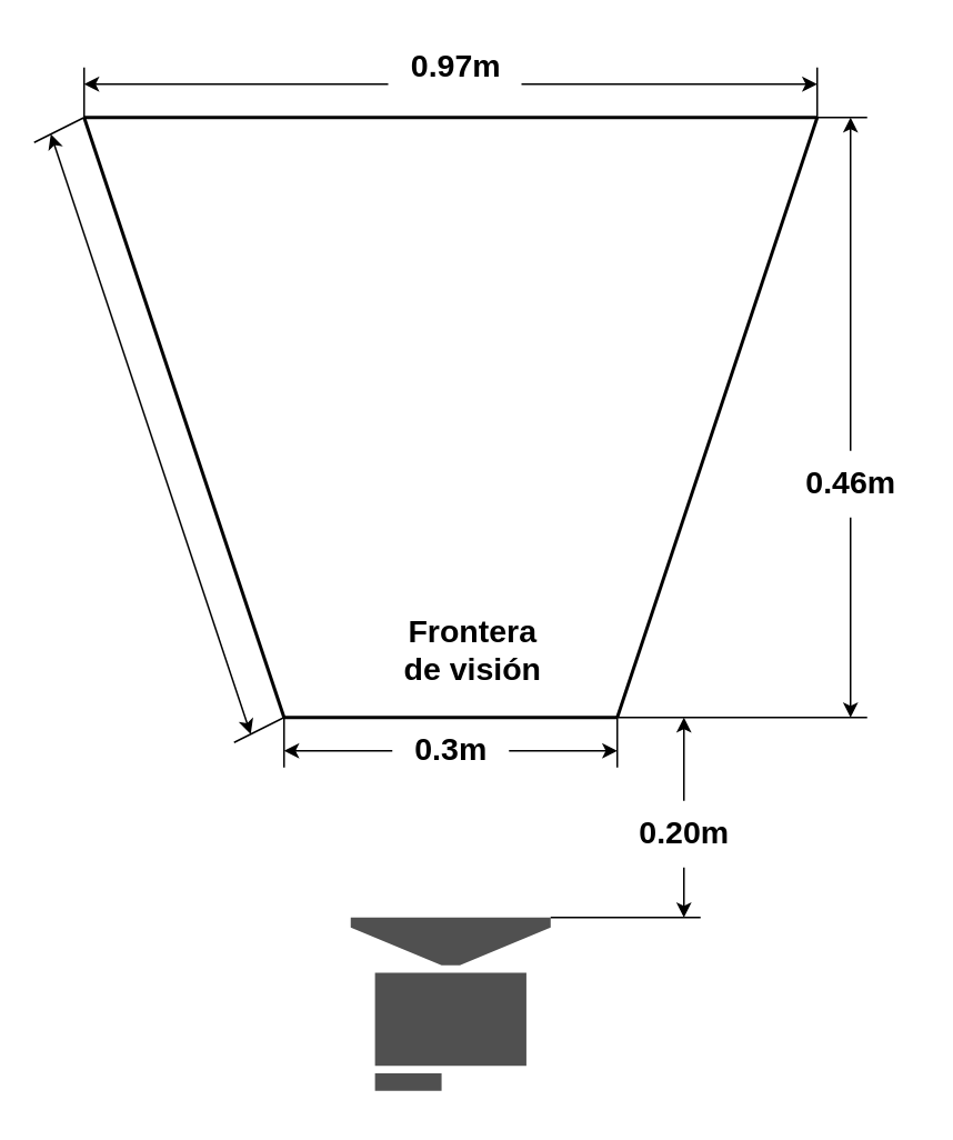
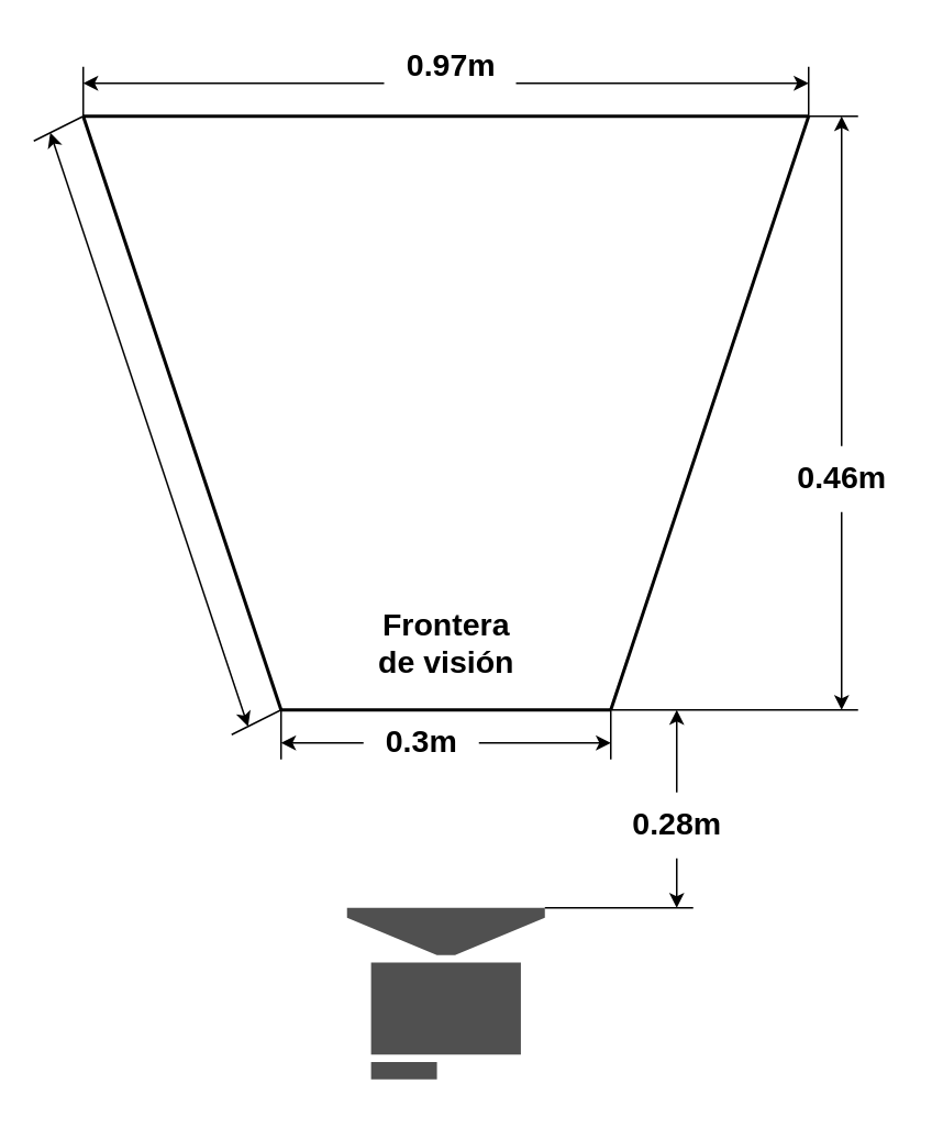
- <mxCell id="2" value="&lt;font size=&quot;1&quot; style=&quot;&quot;&gt;&lt;b style=&quot;font-size: 19px;&quot;&gt;Frontera&lt;br&gt;de visión&lt;br&gt;&lt;/b&gt;&lt;/font&gt;" style="text;html=1;align=center;verticalAlign=middle;resizable=1;points=[];autosize=1;strokeColor=none;fillColor=default;movable=1;rotatable=1;deletable=1;editable=1;locked=0;connectable=1;" vertex="1" parent="1"><mxGeometry x="215" y="360" width="135" height="60" as="geometry" /></mxCell>
+ <mxCell id="2" value="&lt;font size=&quot;1&quot; style=&quot;&quot;&gt;&lt;b style=&quot;font-size: 19px;&quot;&gt;Frontera&lt;br&gt;de visión&lt;br&gt;&lt;/b&gt;&lt;/font&gt;" style="text;html=1;align=center;verticalAlign=middle;resizable=1;points=[];autosize=1;strokeColor=none;fillColor=default;movable=1;rotatable=1;deletable=1;editable=1;locked=0;connectable=1;" vertex="1" parent="1"><mxGeometry x="215" y="360" width="110" height="60" as="geometry" /></mxCell>
- <mxCell id="9" value="&lt;font size=&quot;1&quot; style=&quot;&quot;&gt;&lt;b style=&quot;font-size: 19px;&quot;&gt;0.3m&lt;br&gt;&lt;/b&gt;&lt;/font&gt;" style="text;html=1;align=center;verticalAlign=middle;resizable=1;points=[];autosize=1;strokeColor=none;fillColor=default;movable=1;rotatable=1;deletable=1;editable=1;locked=0;connectable=1;" vertex="1" parent="1"><mxGeometry x="235" y="430" width="70" height="40" as="geometry" /></mxCell>
+ <mxCell id="9" value="&lt;font size=&quot;1&quot; style=&quot;&quot;&gt;&lt;b style=&quot;font-size: 19px;&quot;&gt;0.3m&lt;br&gt;&lt;/b&gt;&lt;/font&gt;" style="text;html=1;align=center;verticalAlign=middle;resizable=1;points=[];autosize=1;strokeColor=none;fillColor=default;movable=1;rotatable=1;deletable=1;editable=1;locked=0;connectable=1;" vertex="1" parent="1"><mxGeometry x="220" y="430" width="70" height="40" as="geometry" /></mxCell>
- <mxCell id="22" value="&lt;font size=&quot;1&quot; style=&quot;&quot;&gt;&lt;b style=&quot;font-size: 19px;&quot;&gt;0.20m&lt;br&gt;&lt;/b&gt;&lt;/font&gt;" style="text;html=1;align=center;verticalAlign=middle;resizable=1;points=[];autosize=1;strokeColor=none;fillColor=default;movable=1;rotatable=1;deletable=1;editable=1;locked=0;connectable=1;" vertex="1" parent="1"><mxGeometry x="370" y="480" width="80" height="40" as="geometry" /></mxCell>
+ <mxCell id="22" value="&lt;font size=&quot;1&quot; style=&quot;&quot;&gt;&lt;b style=&quot;font-size: 19px;&quot;&gt;0.28m&lt;br&gt;&lt;/b&gt;&lt;/font&gt;" style="text;html=1;align=center;verticalAlign=middle;resizable=1;points=[];autosize=1;strokeColor=none;fillColor=default;movable=1;rotatable=1;deletable=1;editable=1;locked=0;connectable=1;" vertex="1" parent="1"><mxGeometry x="370" y="480" width="80" height="40" as="geometry" /></mxCell>
